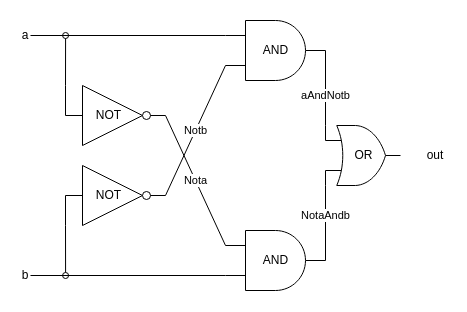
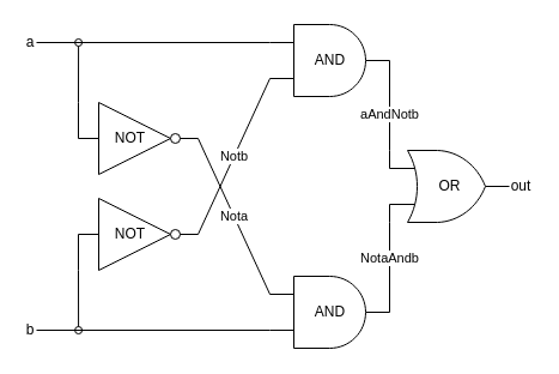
- <mxCell id="15" value="OR" style="verticalLabelPosition=middle;shadow=0;dashed=0;align=center;html=1;verticalAlign=middle;shape=mxgraph.electrical.logic_gates.logic_gate;operation=or;labelPosition=center;" vertex="1" parent="1"><mxGeometry x="325" y="125" width="75" height="60" as="geometry" /></mxCell>
+ <mxCell id="15" value="OR" style="verticalLabelPosition=middle;shadow=0;dashed=0;align=center;html=1;verticalAlign=middle;shape=mxgraph.electrical.logic_gates.logic_gate;operation=or;labelPosition=center;" vertex="1" parent="1"><mxGeometry x="325" y="125" width="100" height="60" as="geometry" /></mxCell>
